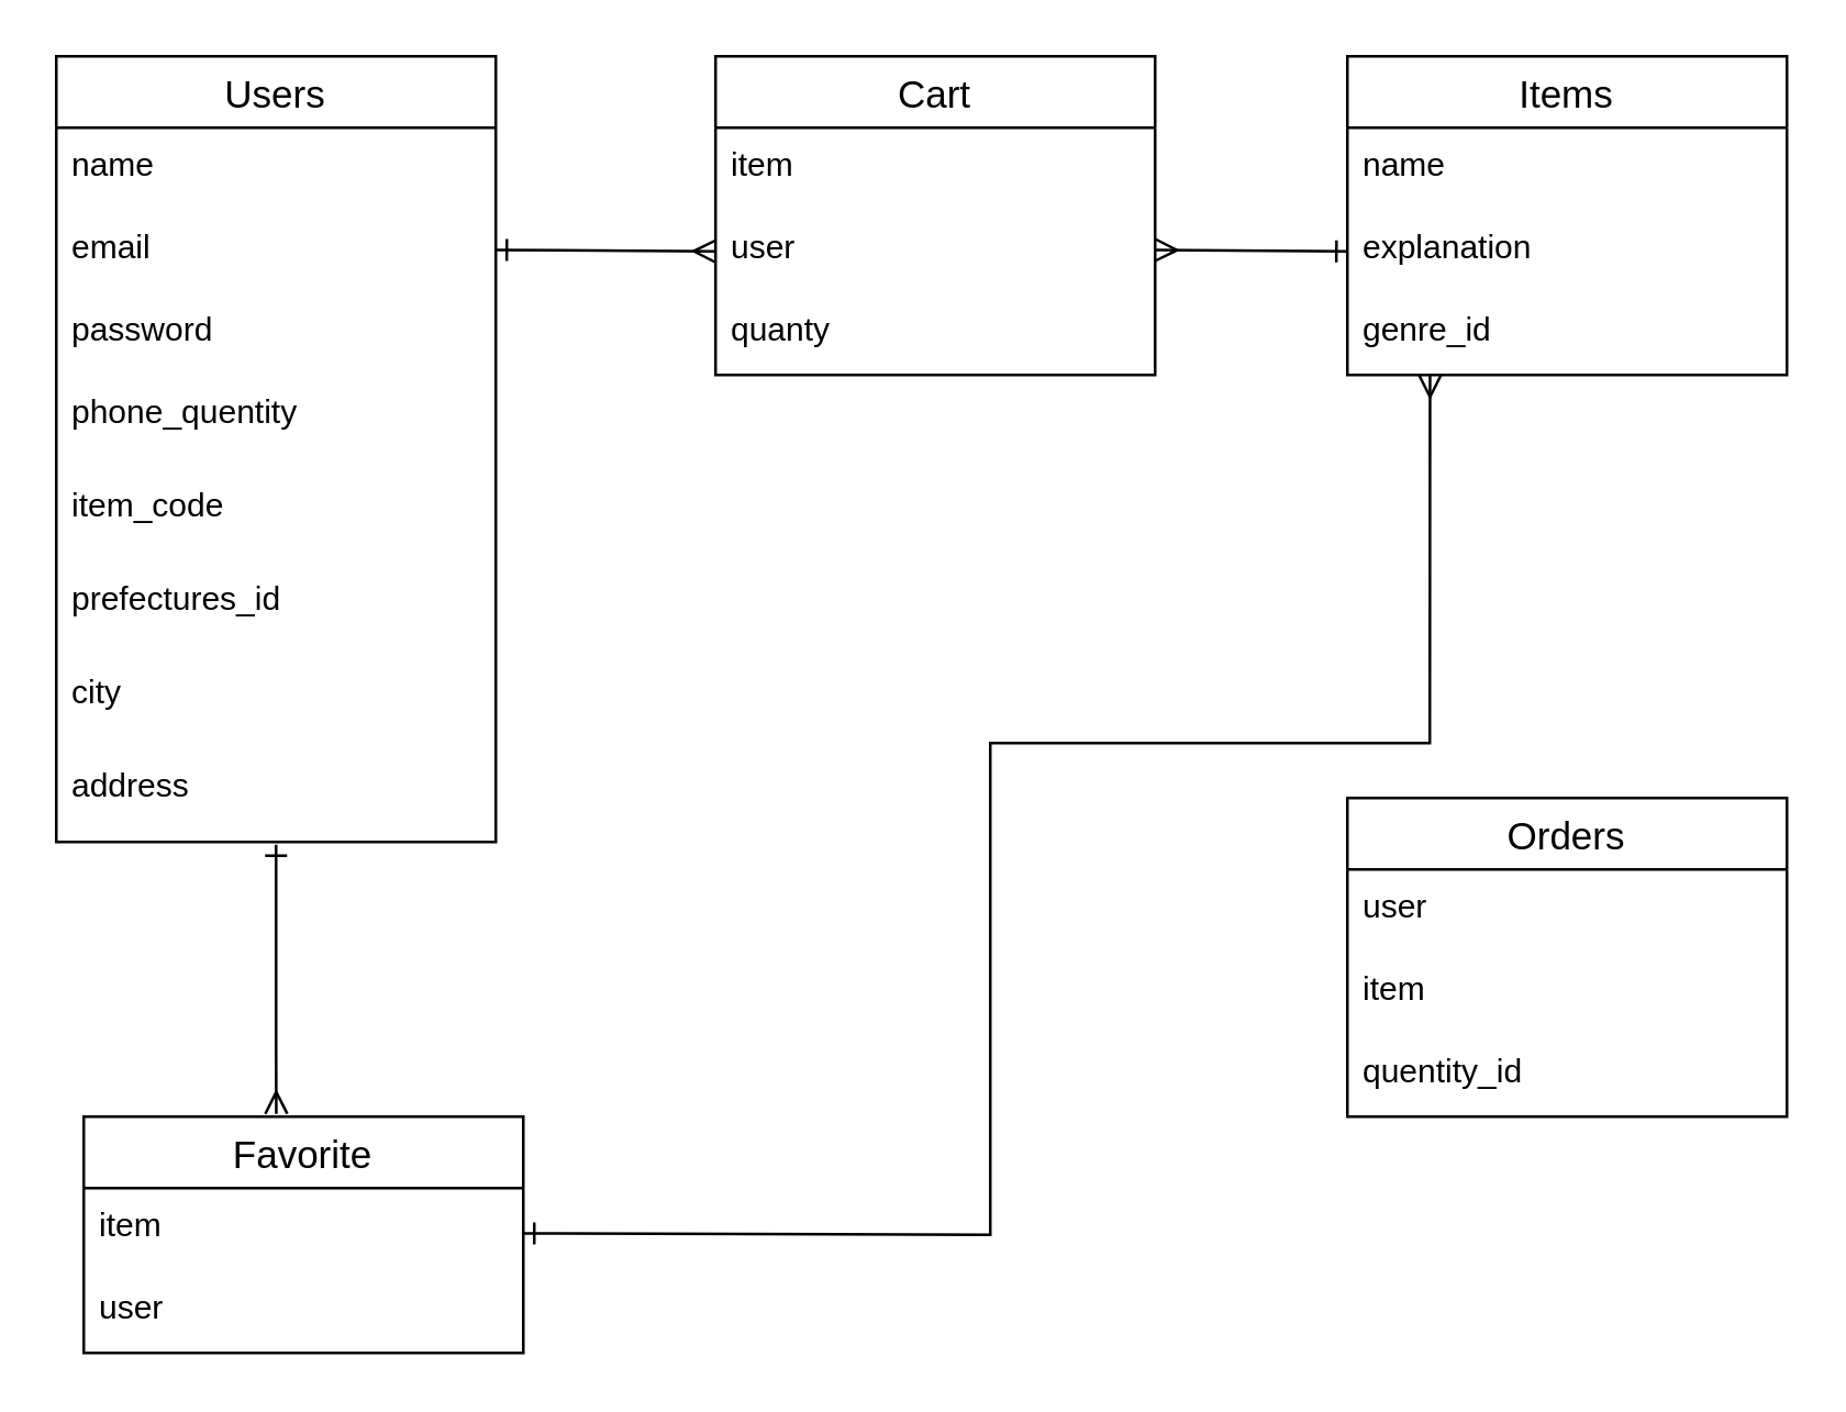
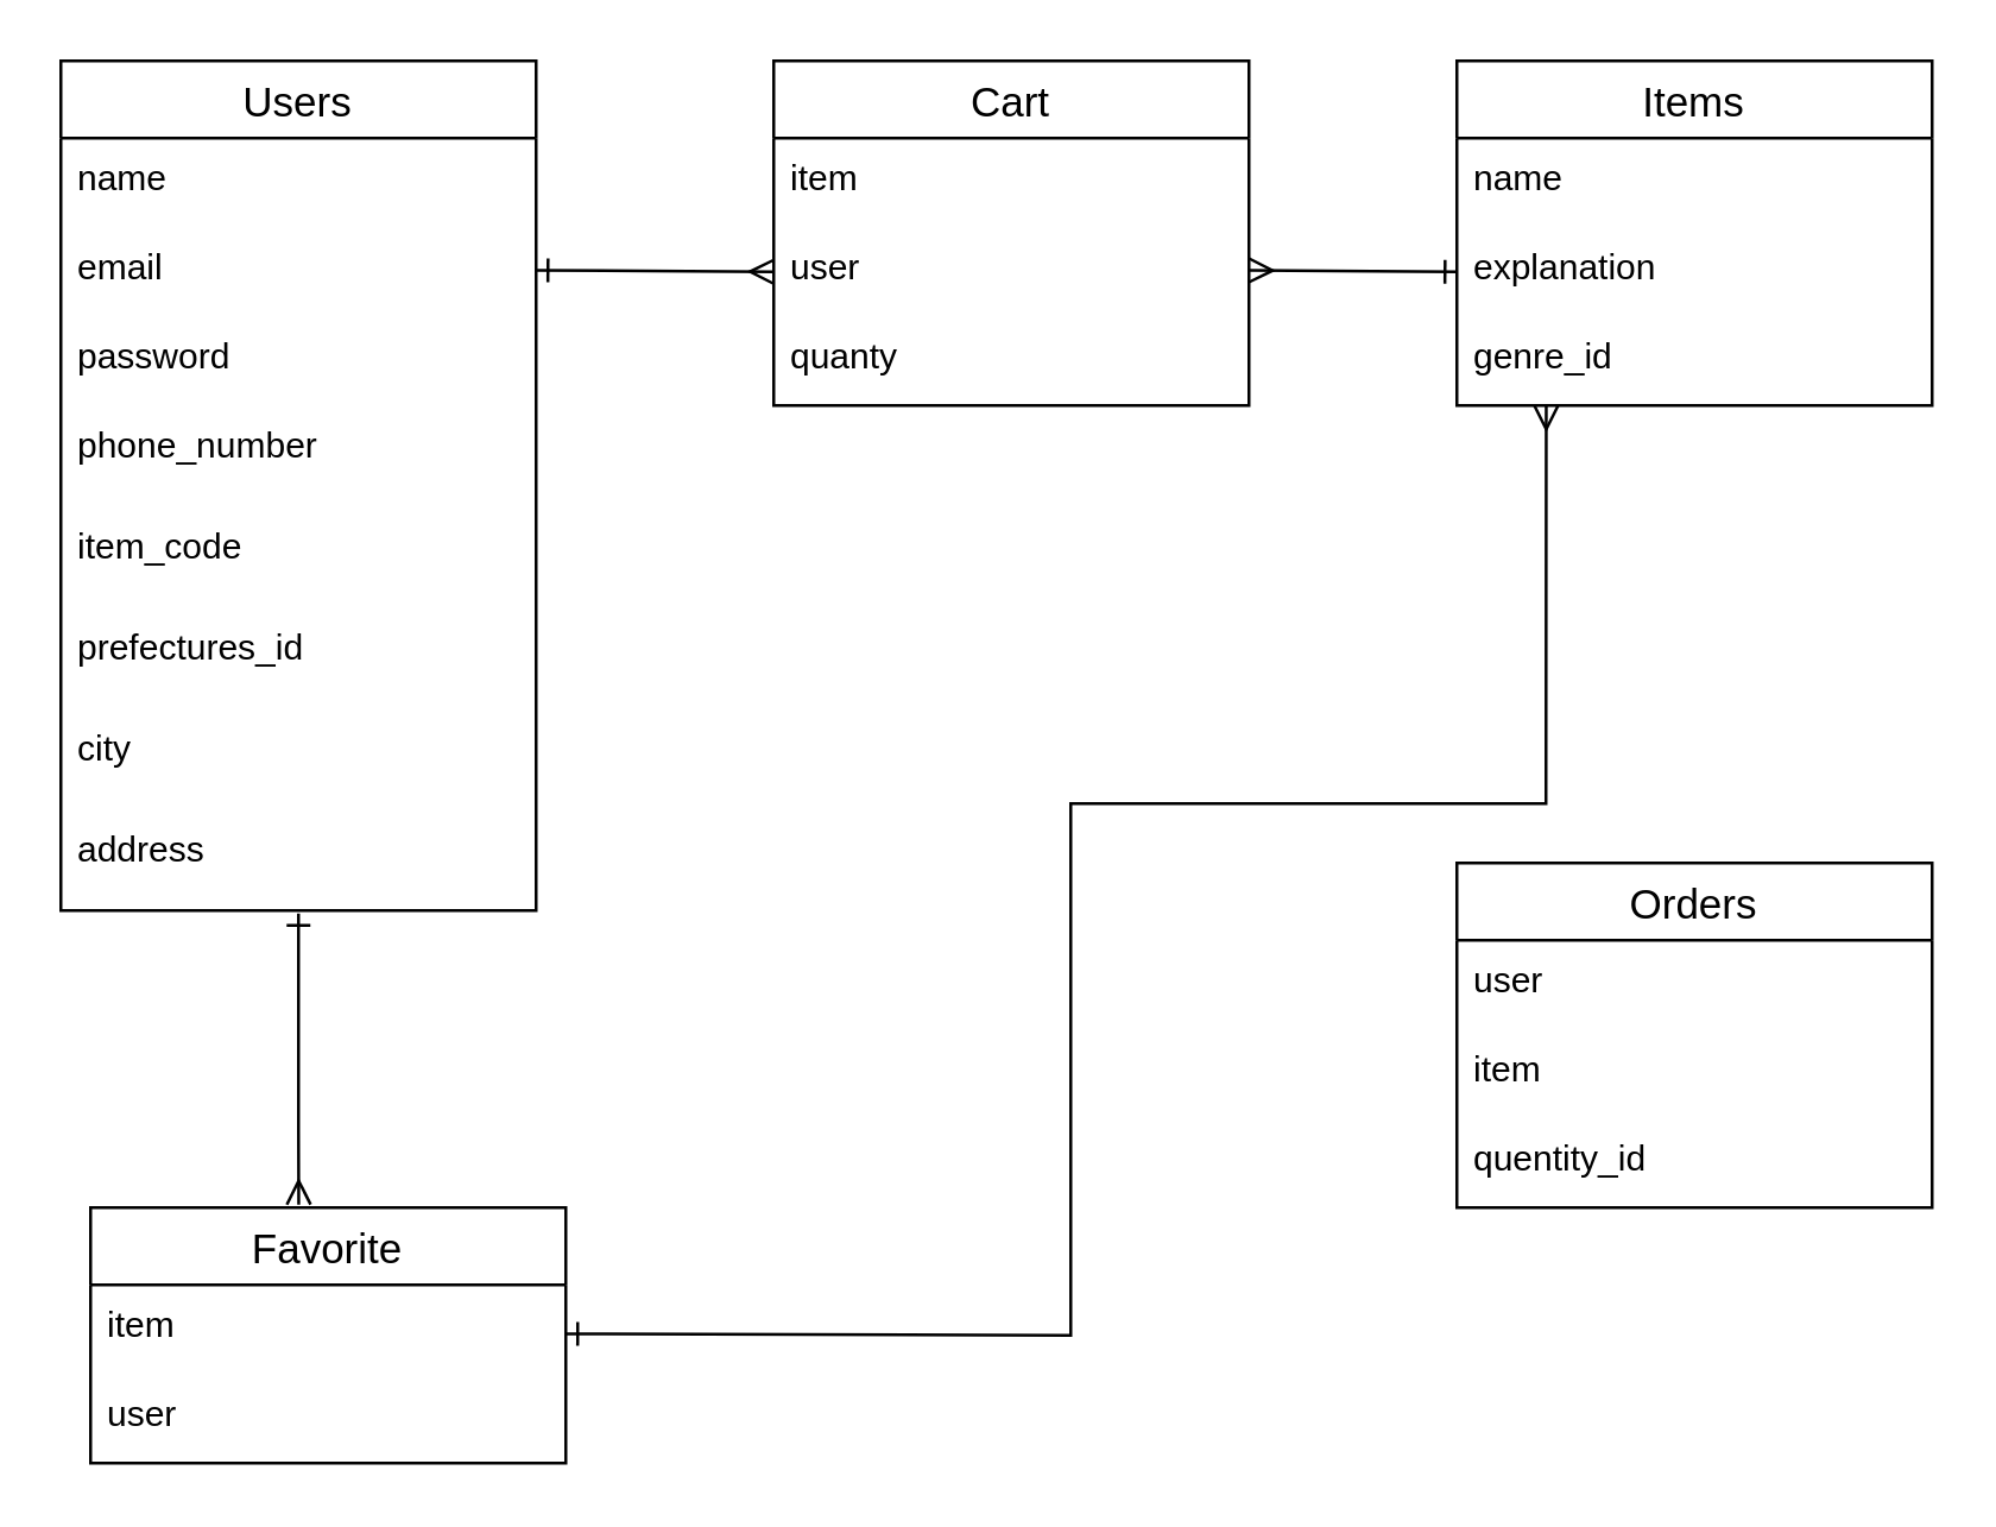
- <mxCell id="6" value="phone_quentity" style="text;strokeColor=none;fillColor=none;spacingLeft=4;spacingRight=4;overflow=hidden;rotatable=0;points=[[0,0.5],[1,0.5]];portConstraint=eastwest;fontSize=12;" vertex="1" parent="2"><mxGeometry y="116" width="160" height="34" as="geometry" /></mxCell>
+ <mxCell id="6" value="phone_number" style="text;strokeColor=none;fillColor=none;spacingLeft=4;spacingRight=4;overflow=hidden;rotatable=0;points=[[0,0.5],[1,0.5]];portConstraint=eastwest;fontSize=12;" vertex="1" parent="2"><mxGeometry y="116" width="160" height="34" as="geometry" /></mxCell>
